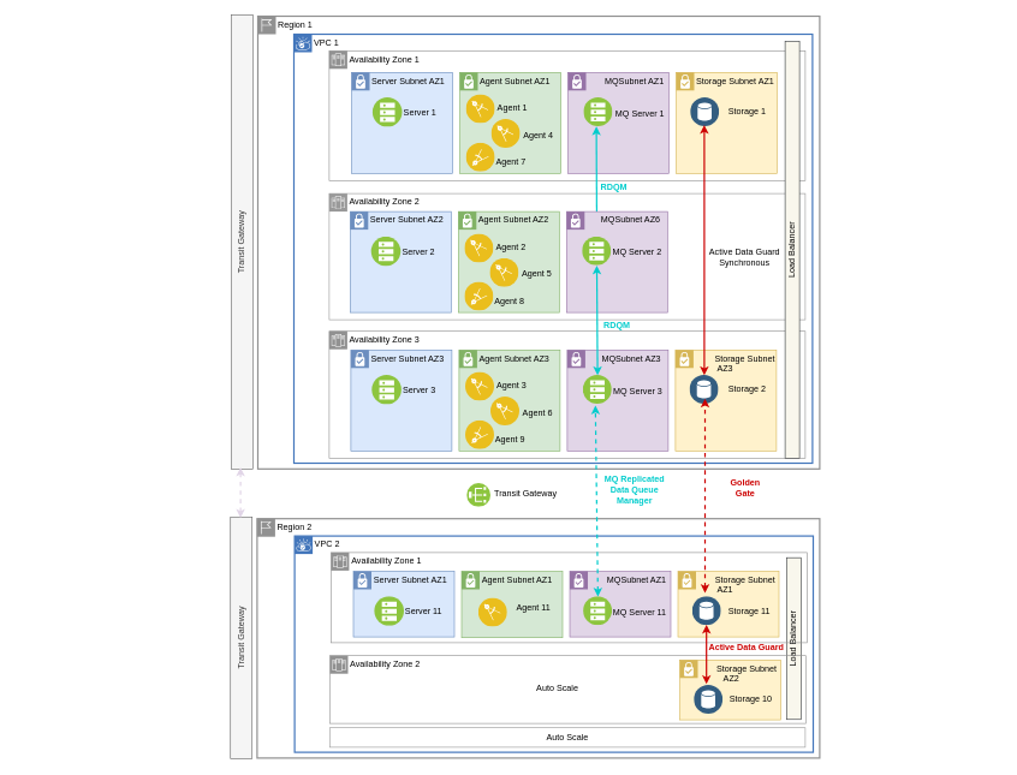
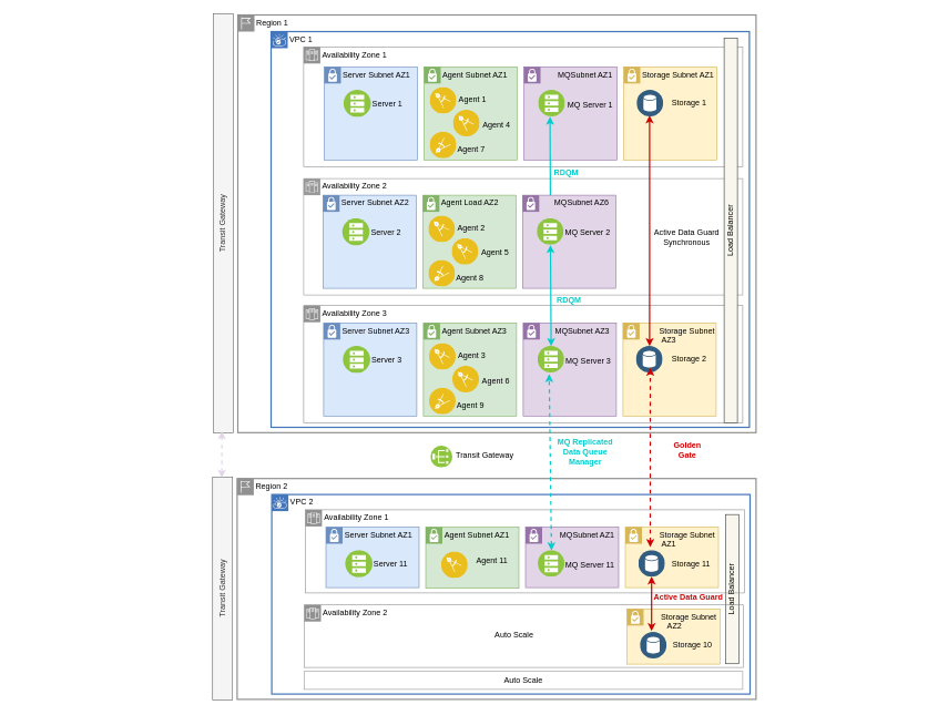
- <mxCell id="74" value="Agent Subnet AZ2" style="shape=mxgraph.ibm.box;prType=subnet;fontStyle=0;verticalAlign=top;align=left;spacingLeft=32;spacingTop=4;rounded=0;whiteSpace=wrap;html=1;strokeColor=#82b366;strokeWidth=1;dashed=0;container=1;spacing=-4;collapsible=0;expand=0;recursiveResize=0;fillColor=#d5e8d4;" vertex="1" parent="2"><mxGeometry x="315.94" y="272.69" width="140" height="140" as="geometry" /></mxCell>
+ <mxCell id="74" value="Agent Load AZ2" style="shape=mxgraph.ibm.box;prType=subnet;fontStyle=0;verticalAlign=top;align=left;spacingLeft=32;spacingTop=4;rounded=0;whiteSpace=wrap;html=1;strokeColor=#82b366;strokeWidth=1;dashed=0;container=1;spacing=-4;collapsible=0;expand=0;recursiveResize=0;fillColor=#d5e8d4;" vertex="1" parent="2"><mxGeometry x="315.94" y="272.69" width="140" height="140" as="geometry" /></mxCell>
